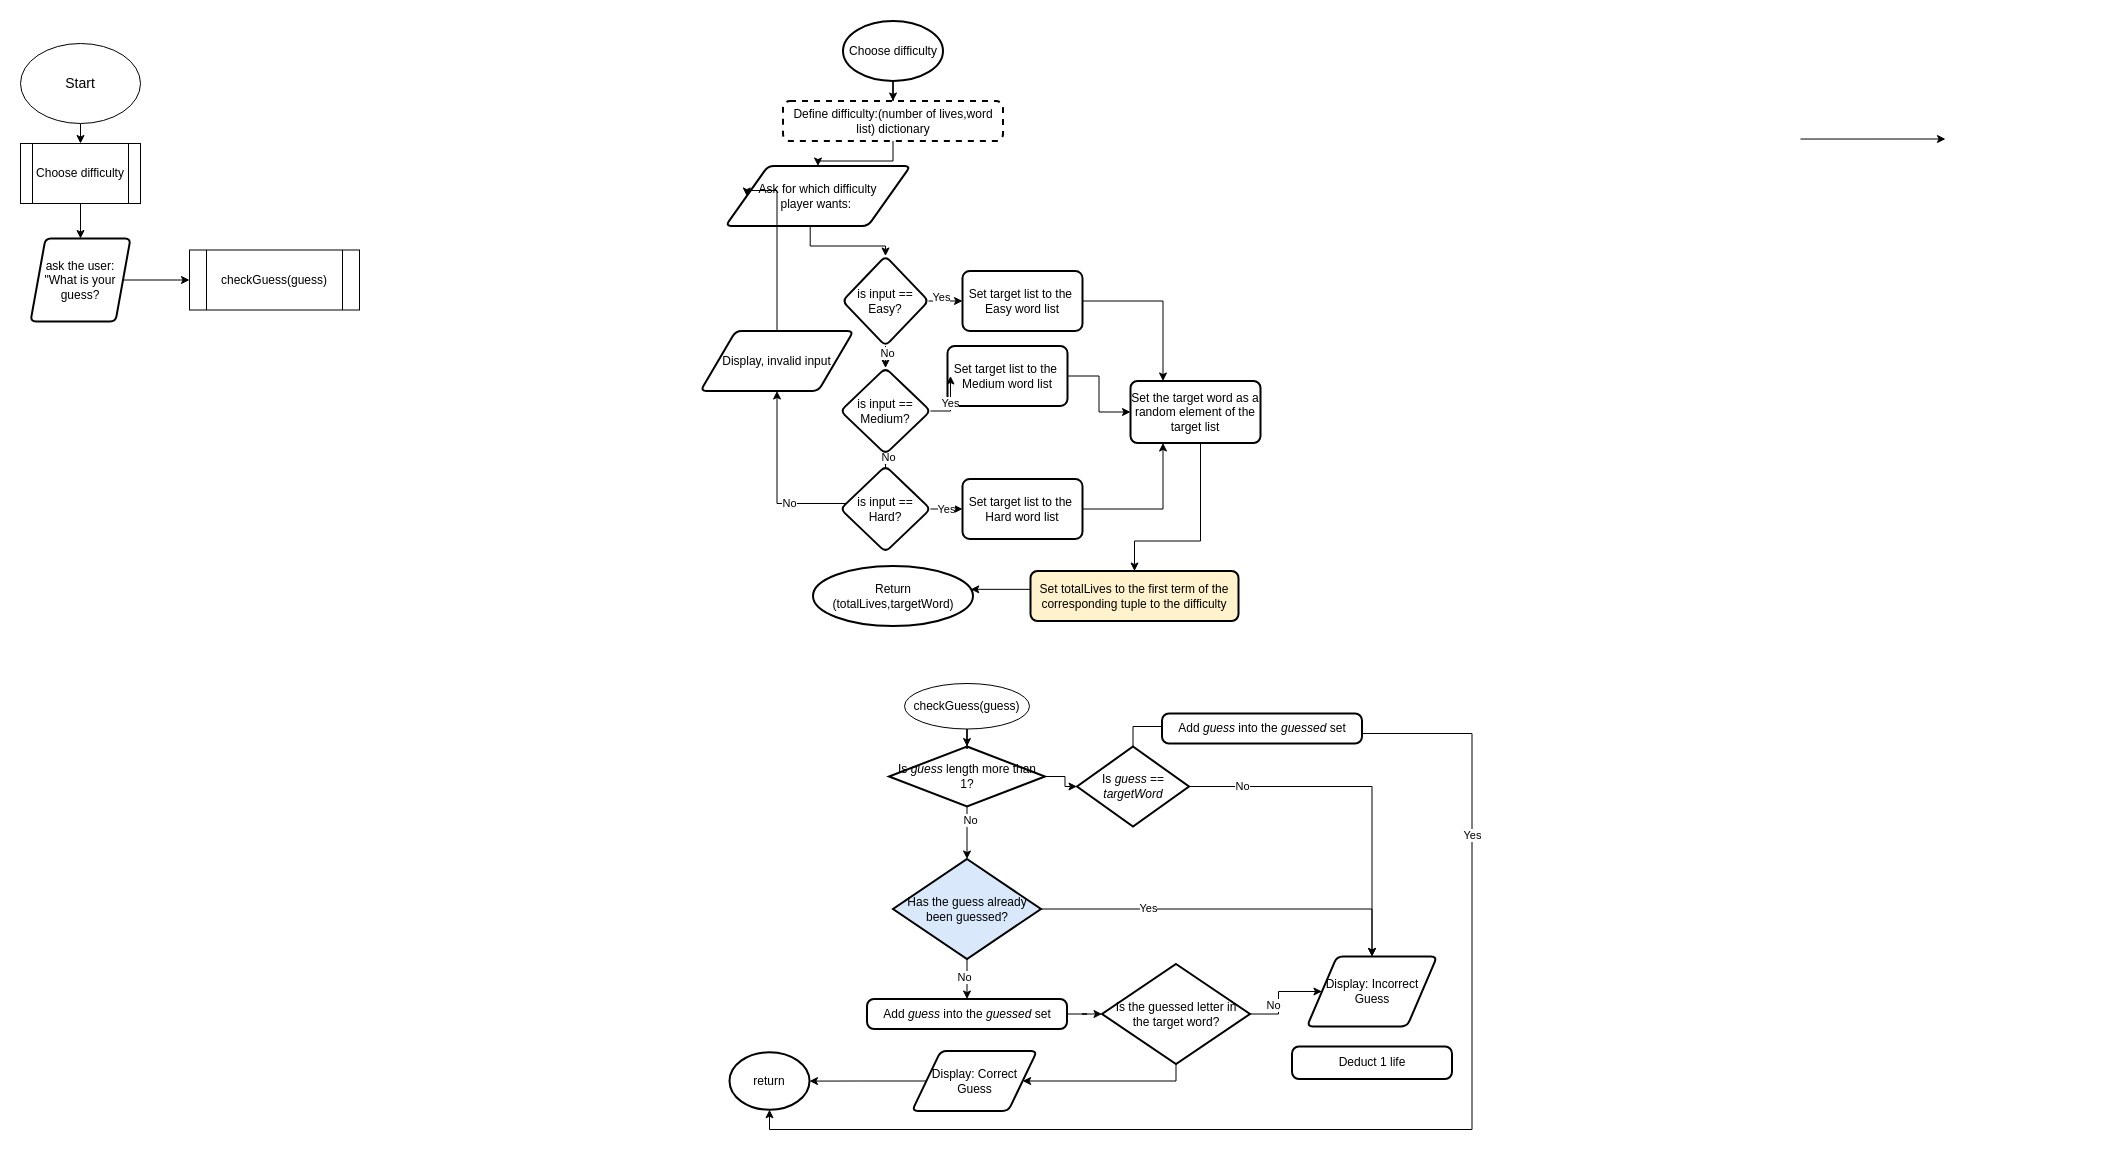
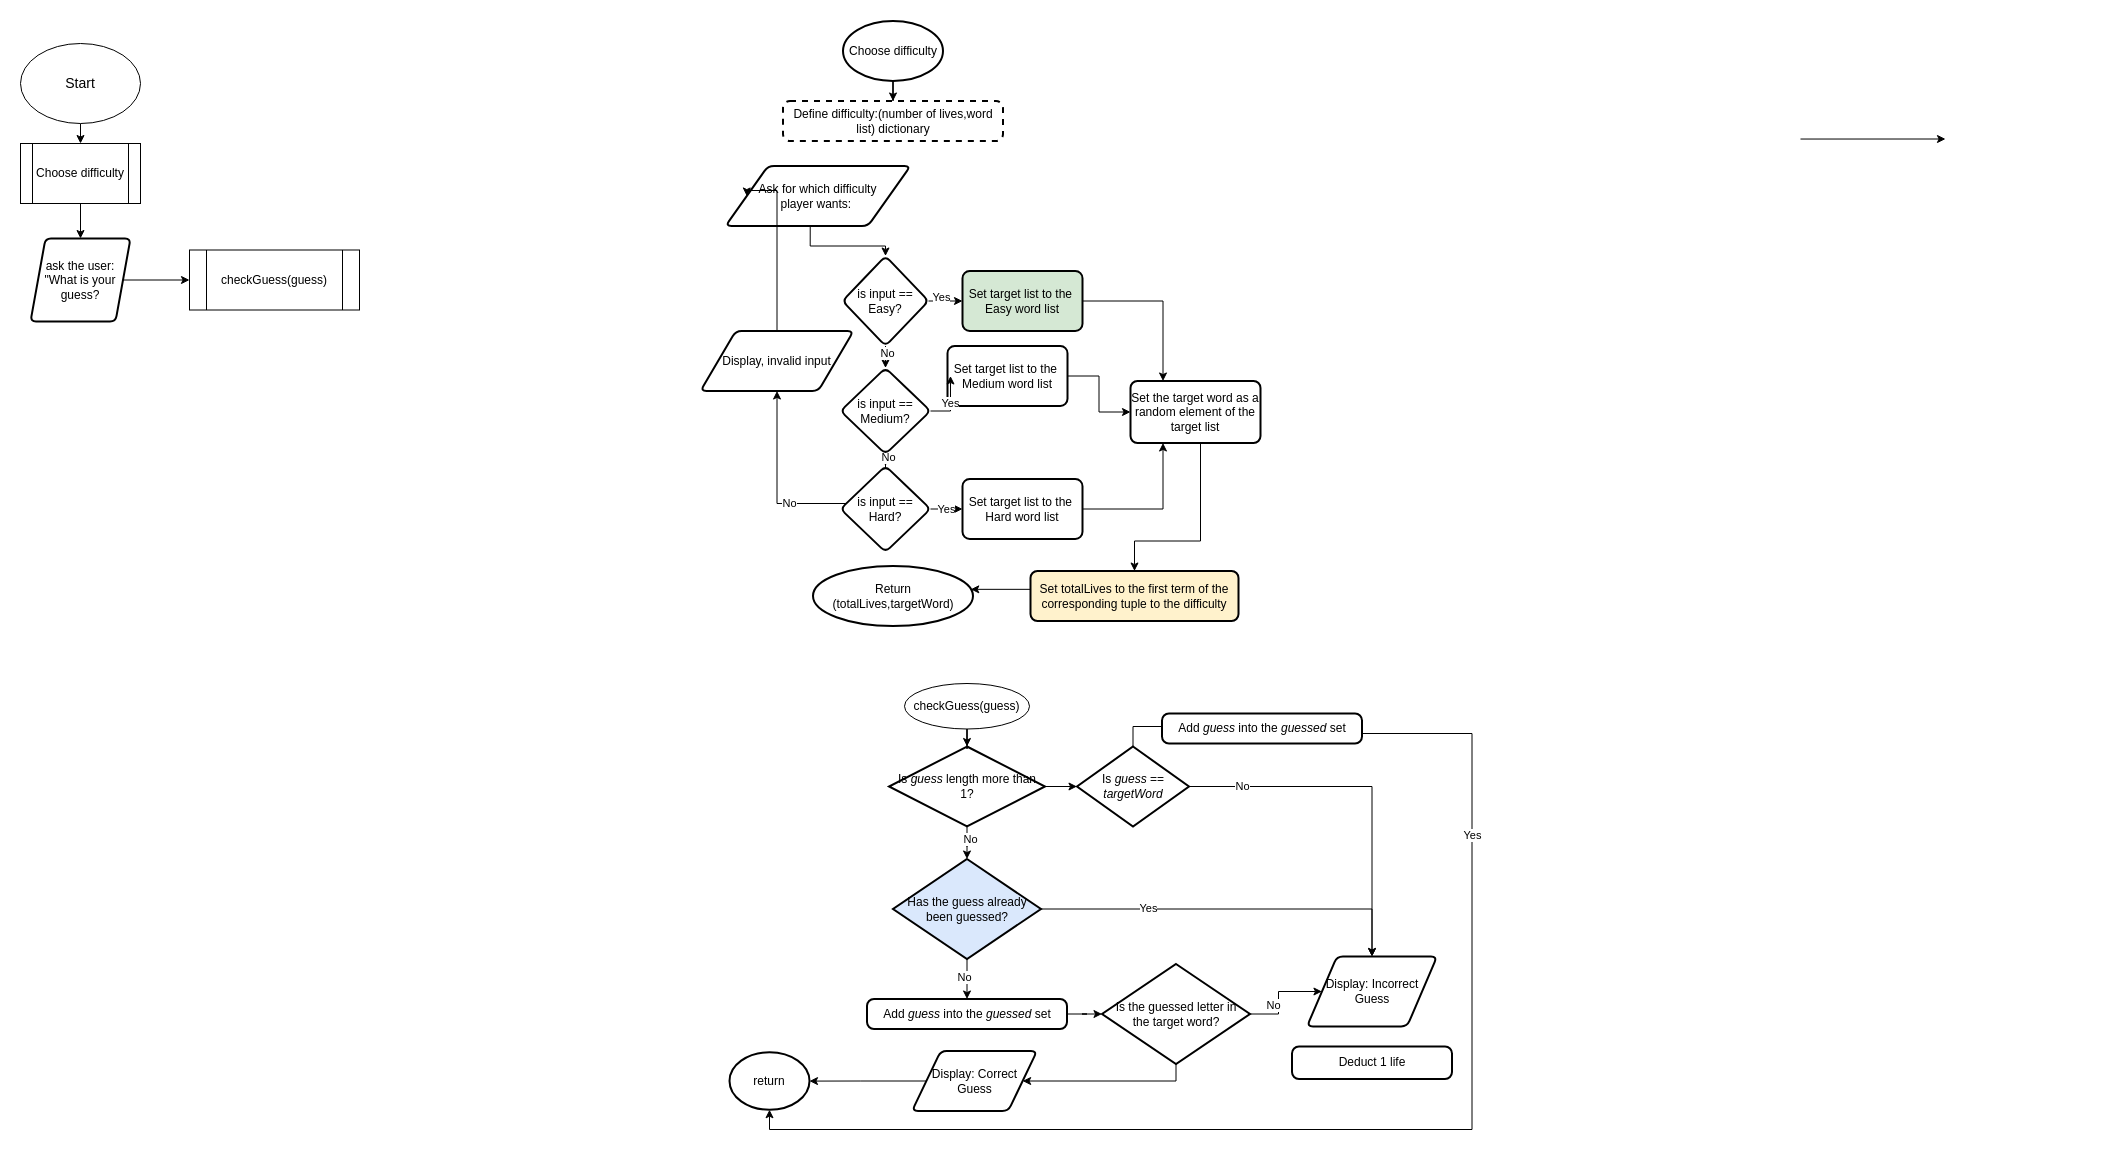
- <mxCell id="28" value="" style="edgeStyle=orthogonalEdgeStyle;rounded=0;orthogonalLoop=1;jettySize=auto;html=1;entryX=0.5;entryY=0;entryDx=0;entryDy=0;" parent="1" source="29" target="6" edge="1"><mxGeometry relative="1" as="geometry" /></mxCell>
- <mxCell id="13" value="Set target list to the&amp;nbsp;&lt;br&gt;Easy word list" style="whiteSpace=wrap;html=1;strokeWidth=2;rounded=1;arcSize=12;" parent="1" vertex="1"><mxGeometry x="962" y="270.5" width="120" height="60" as="geometry" /></mxCell>
+ <mxCell id="13" value="Set target list to the&amp;nbsp;&lt;br&gt;Easy word list" style="whiteSpace=wrap;html=1;strokeWidth=2;rounded=1;arcSize=12;fillColor=#d5e8d4;" parent="1" vertex="1"><mxGeometry x="962" y="270.5" width="120" height="60" as="geometry" /></mxCell>
- <mxCell id="40" value="Is &lt;i&gt;guess &lt;/i&gt;length more than 1?" style="strokeWidth=2;html=1;shape=mxgraph.flowchart.decision;whiteSpace=wrap;" vertex="1" parent="1"><mxGeometry x="888.5" y="746" width="156" height="60" as="geometry" /></mxCell>
+ <mxCell id="40" value="Is &lt;i&gt;guess &lt;/i&gt;length more than 1?" style="strokeWidth=2;html=1;shape=mxgraph.flowchart.decision;whiteSpace=wrap;" vertex="1" parent="1"><mxGeometry x="888.5" y="746" width="156" height="80" as="geometry" /></mxCell>
